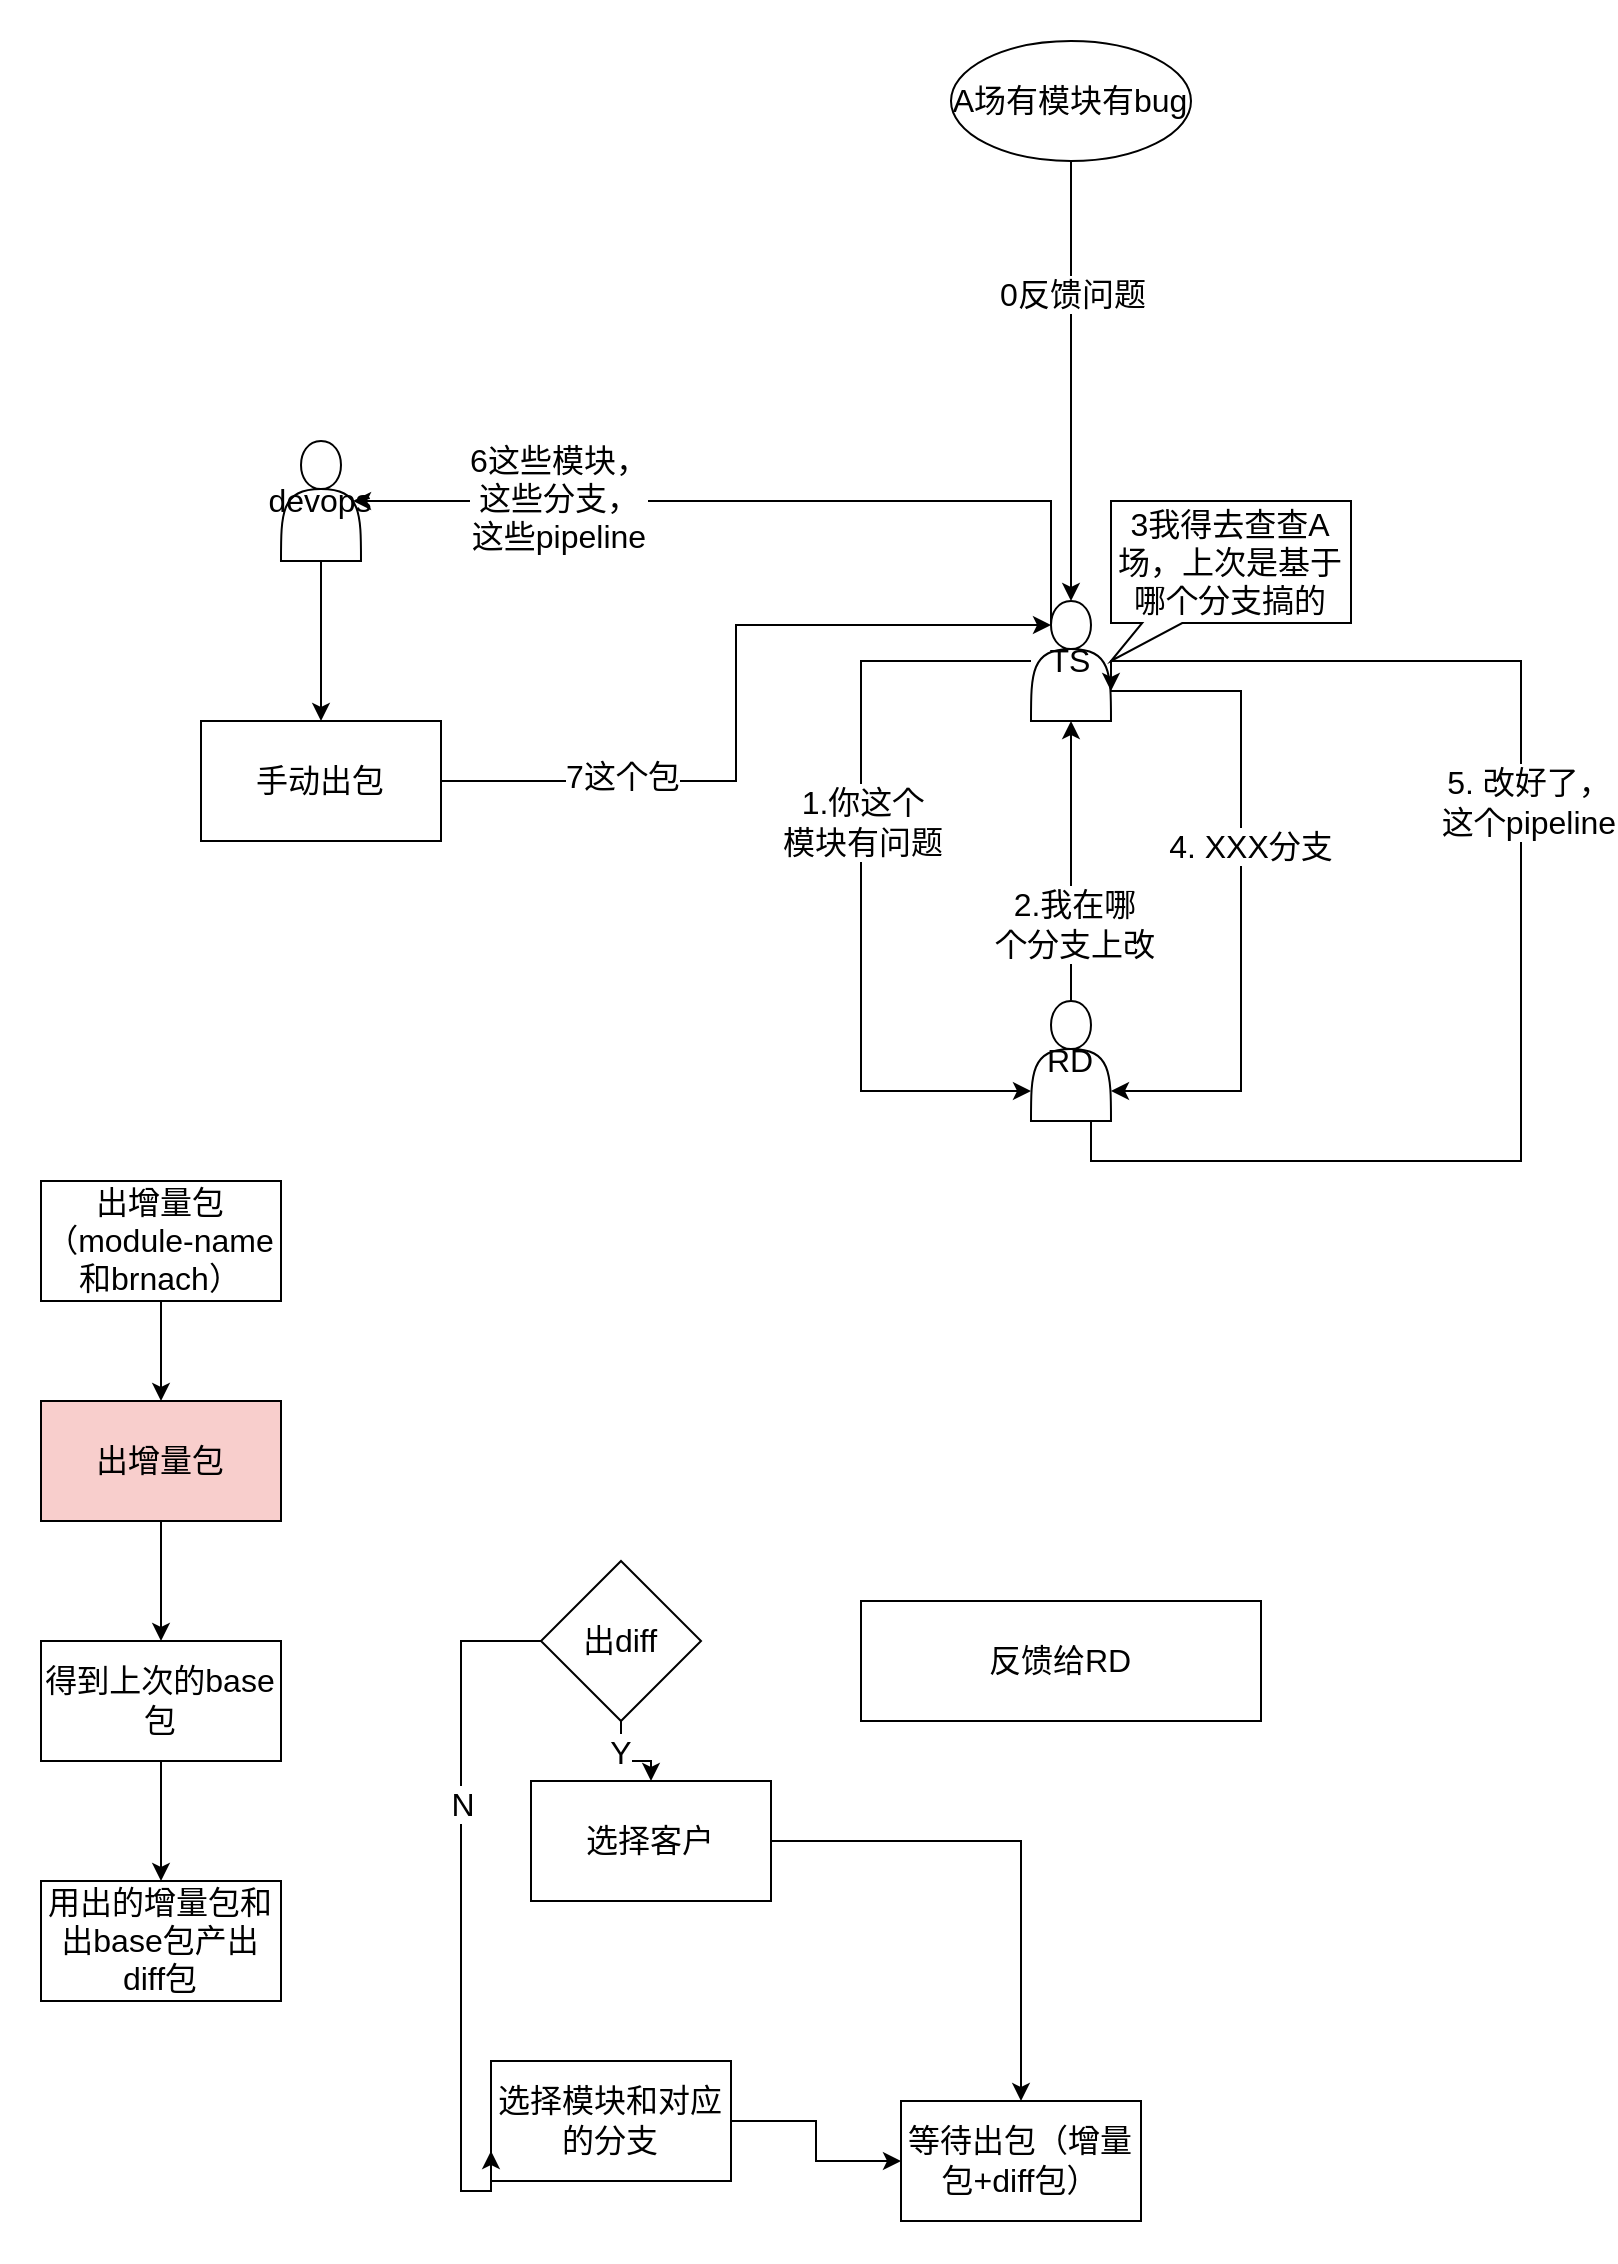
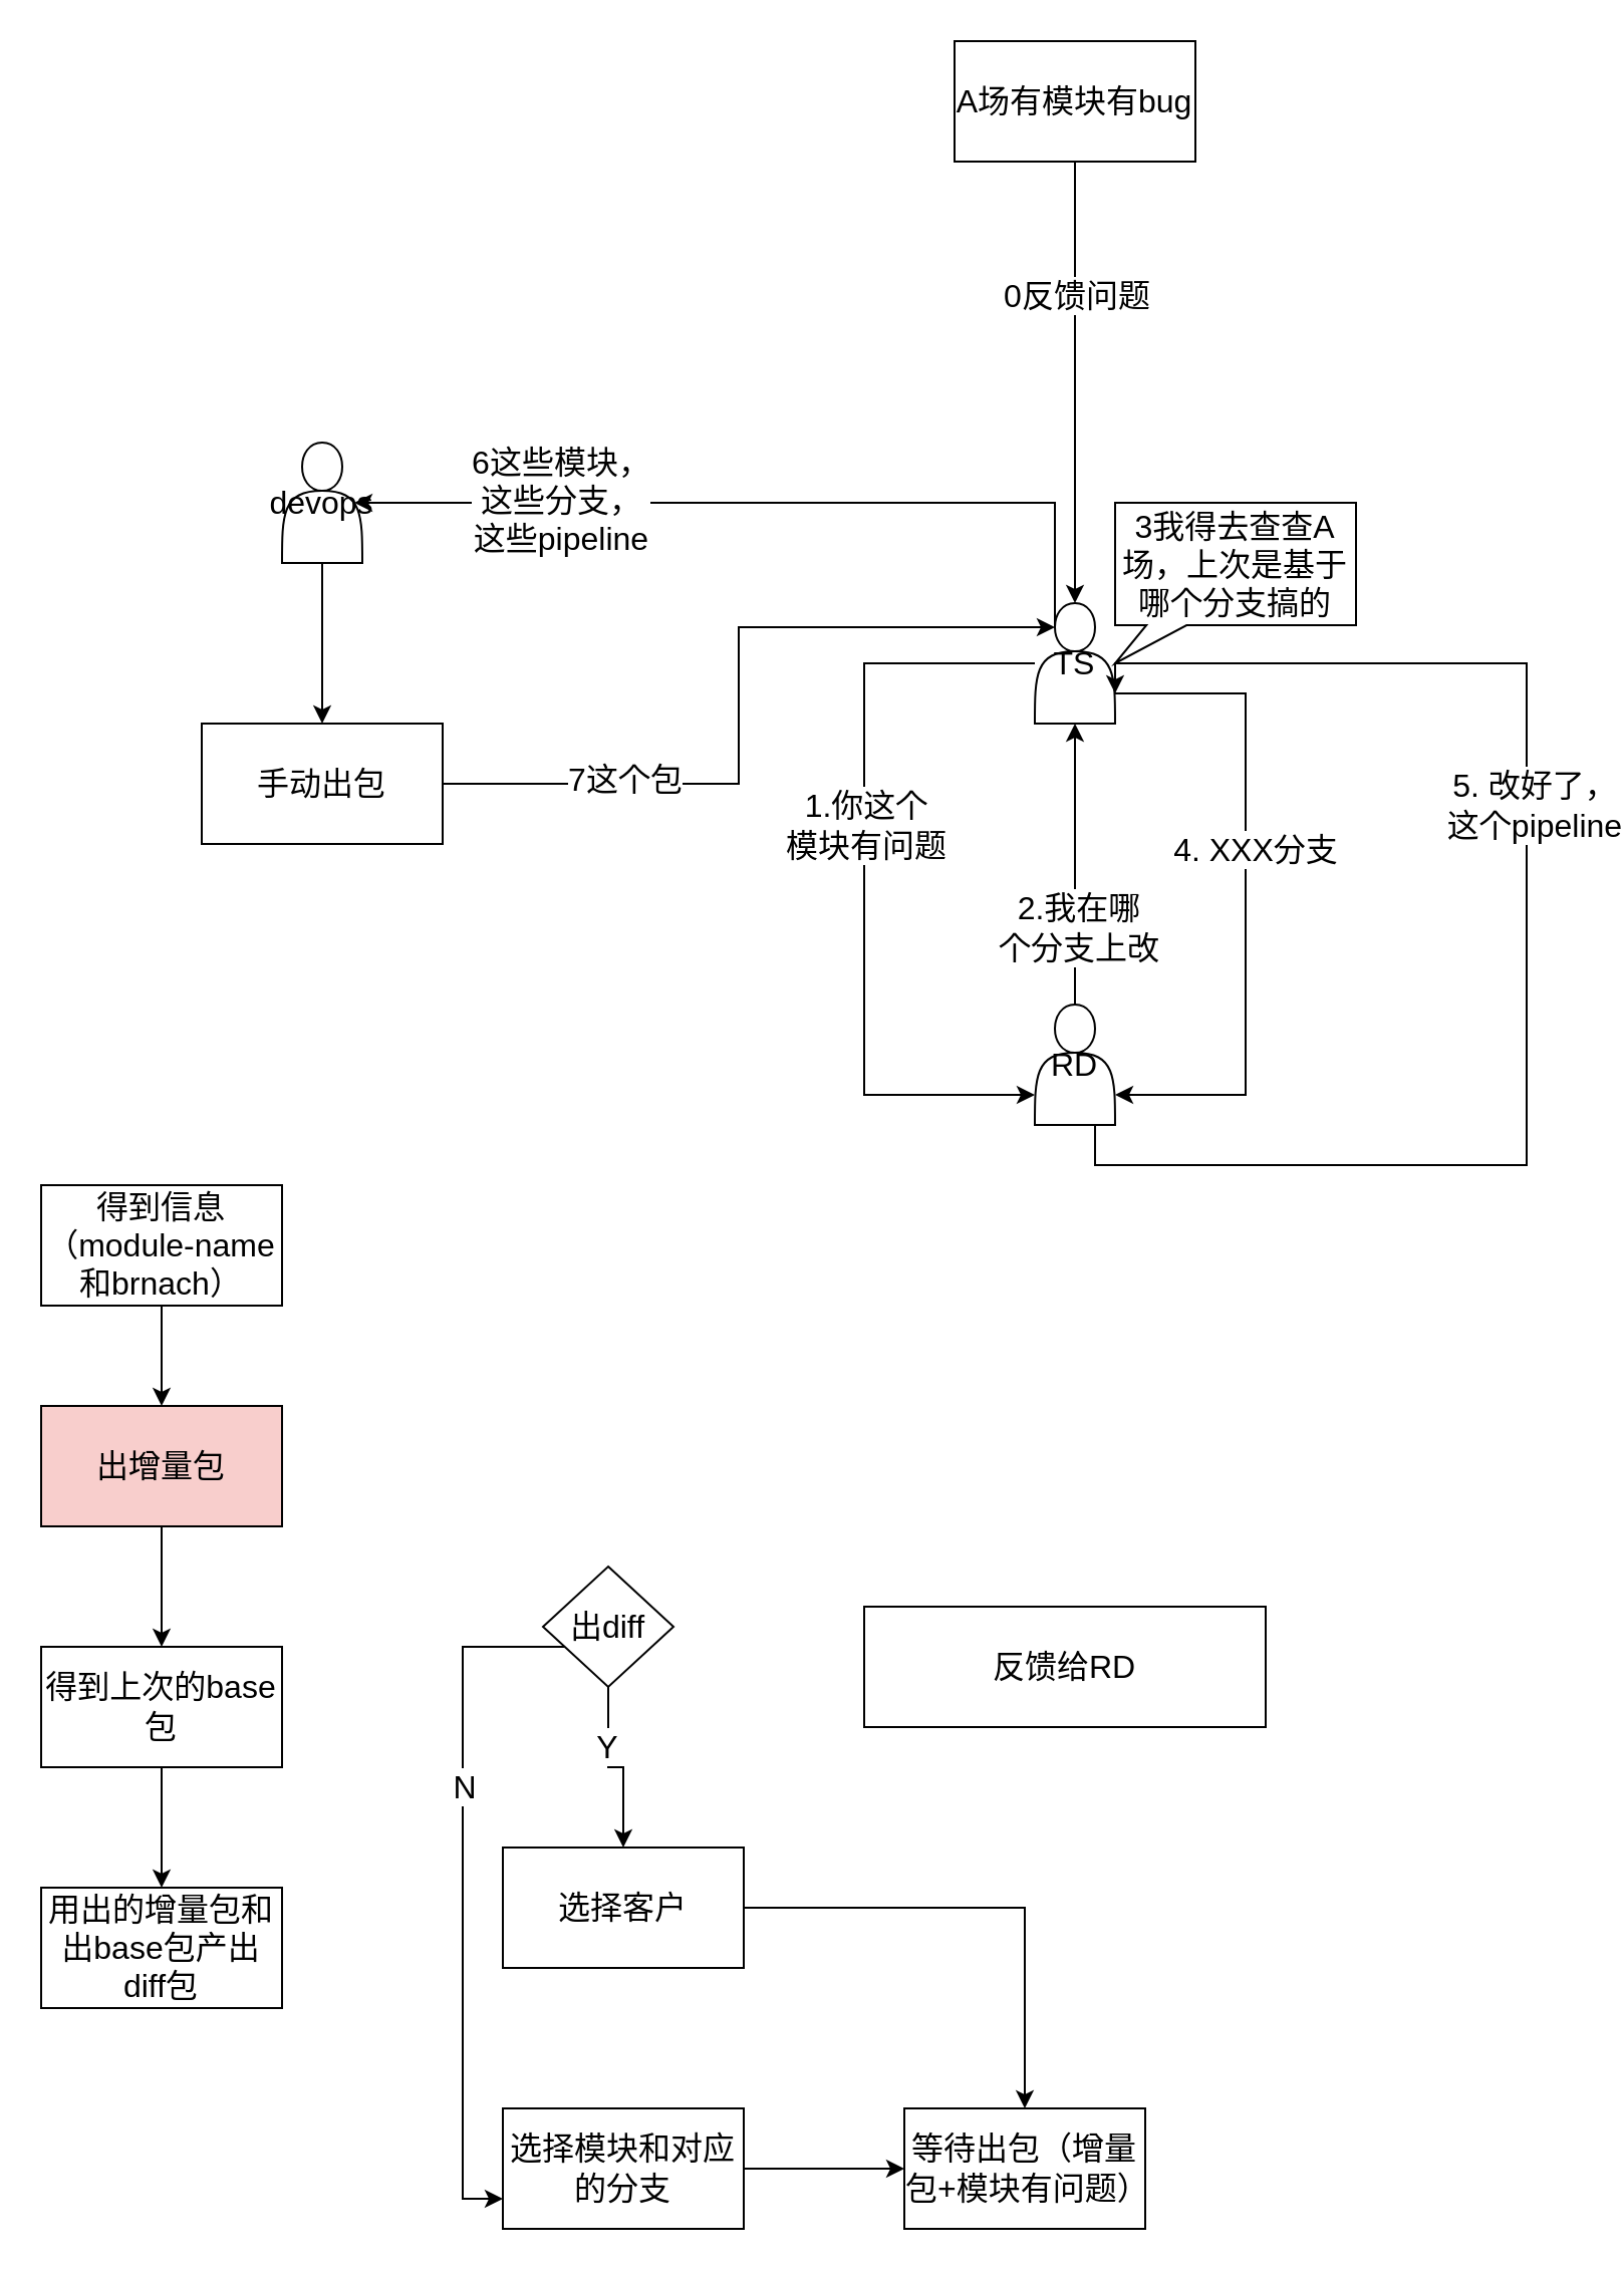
- <mxCell id="21" value="A场有模块有bug" style="ellipse;whiteSpace=wrap;html=1;fontSize=16;" vertex="1" parent="1"><mxGeometry x="475" y="20" width="120" height="60" as="geometry" /></mxCell>
+ <mxCell id="21" value="A场有模块有bug" style="rounded=0;whiteSpace=wrap;html=1;fontSize=16;" vertex="1" parent="1"><mxGeometry x="475" y="20" width="120" height="60" as="geometry" /></mxCell>
- <mxCell id="5" value="出增量包（module-name和brnach）" style="rounded=0;whiteSpace=wrap;html=1;fontSize=16;" vertex="1" parent="1"><mxGeometry x="20" y="590" width="120" height="60" as="geometry" /></mxCell>
+ <mxCell id="5" value="得到信息（module-name和brnach）" style="rounded=0;whiteSpace=wrap;html=1;fontSize=16;" vertex="1" parent="1"><mxGeometry x="20" y="590" width="120" height="60" as="geometry" /></mxCell>
- <mxCell id="16" value="出diff" style="rhombus;whiteSpace=wrap;html=1;fontSize=16;" vertex="1" parent="1"><mxGeometry x="270" y="780" width="80" height="80" as="geometry" /></mxCell>
+ <mxCell id="16" value="出diff" style="rhombus;whiteSpace=wrap;html=1;fontSize=16;" vertex="1" parent="1"><mxGeometry x="270" y="780" width="65" height="60" as="geometry" /></mxCell>
- <mxCell id="18" value="选择客户" style="rounded=0;whiteSpace=wrap;html=1;fontSize=16;" vertex="1" parent="1"><mxGeometry x="265" y="890" width="120" height="60" as="geometry" /></mxCell>
+ <mxCell id="18" value="选择客户" style="rounded=0;whiteSpace=wrap;html=1;fontSize=16;" vertex="1" parent="1"><mxGeometry x="250" y="920" width="120" height="60" as="geometry" /></mxCell>
- <mxCell id="10" value="选择模块和对应的分支" style="rounded=0;whiteSpace=wrap;html=1;fontSize=16;" vertex="1" parent="1"><mxGeometry x="245" y="1030" width="120" height="60" as="geometry" /></mxCell>
+ <mxCell id="10" value="选择模块和对应的分支" style="rounded=0;whiteSpace=wrap;html=1;fontSize=16;" vertex="1" parent="1"><mxGeometry x="250" y="1050" width="120" height="60" as="geometry" /></mxCell>
- <mxCell id="11" value="等待出包（增量包+diff包）" style="rounded=0;whiteSpace=wrap;html=1;fontSize=16;" vertex="1" parent="1"><mxGeometry x="450" y="1050" width="120" height="60" as="geometry" /></mxCell>
+ <mxCell id="11" value="等待出包（增量包+模块有问题）" style="rounded=0;whiteSpace=wrap;html=1;fontSize=16;" vertex="1" parent="1"><mxGeometry x="450" y="1050" width="120" height="60" as="geometry" /></mxCell>
